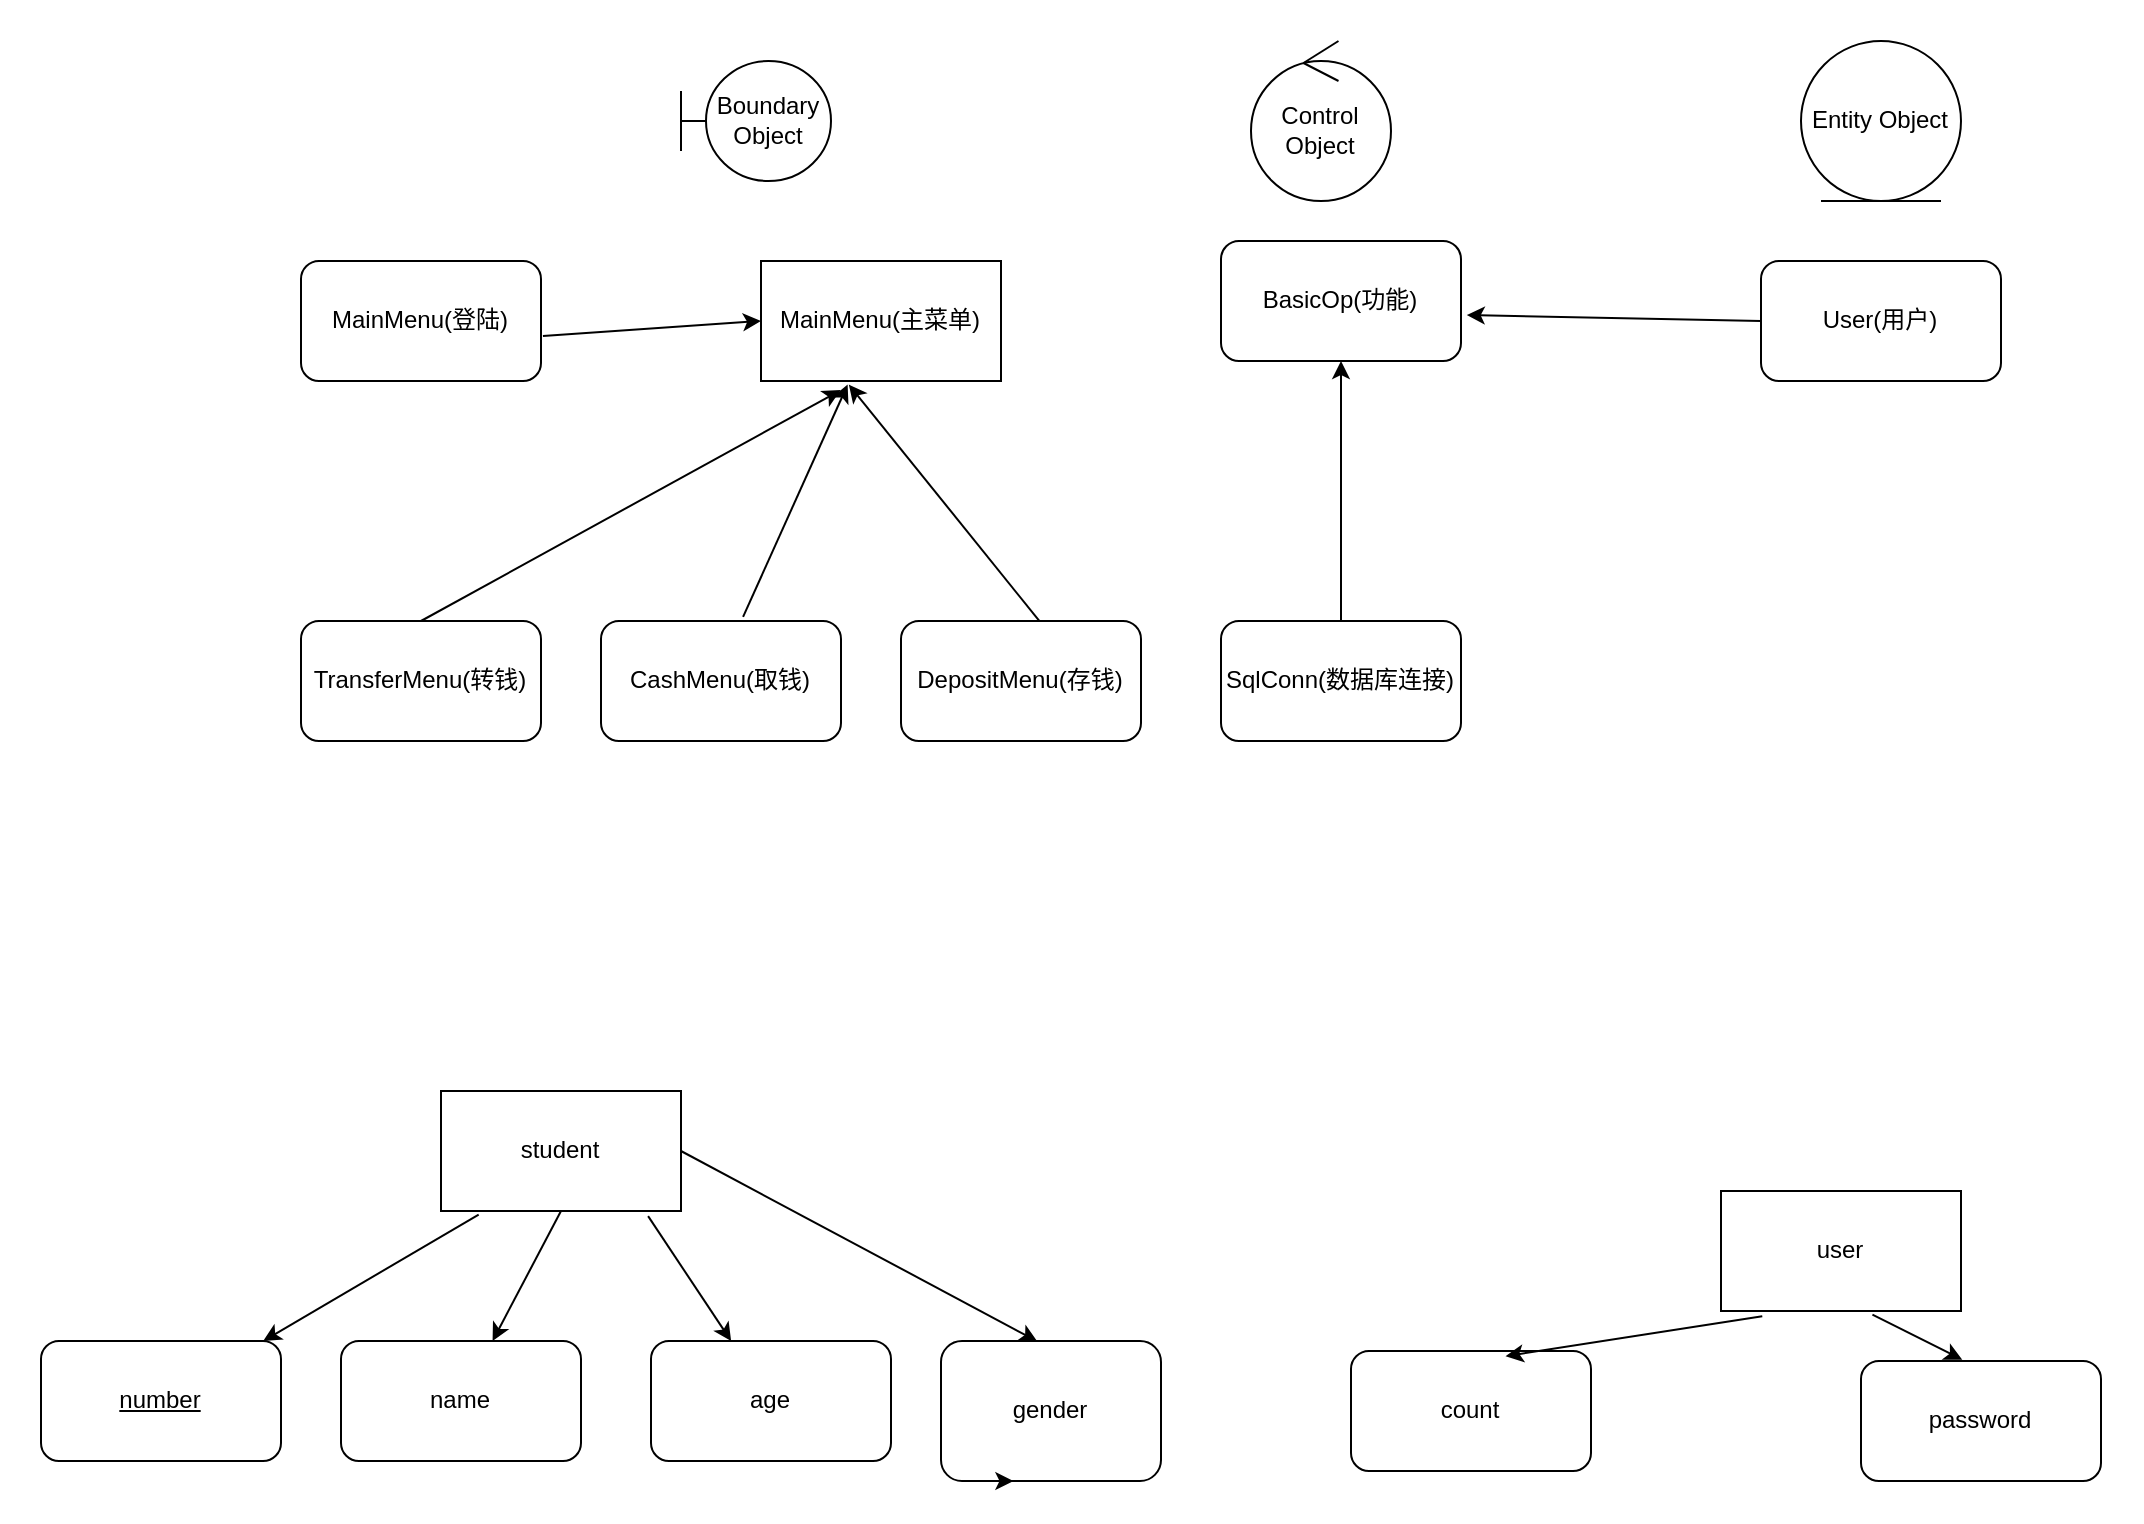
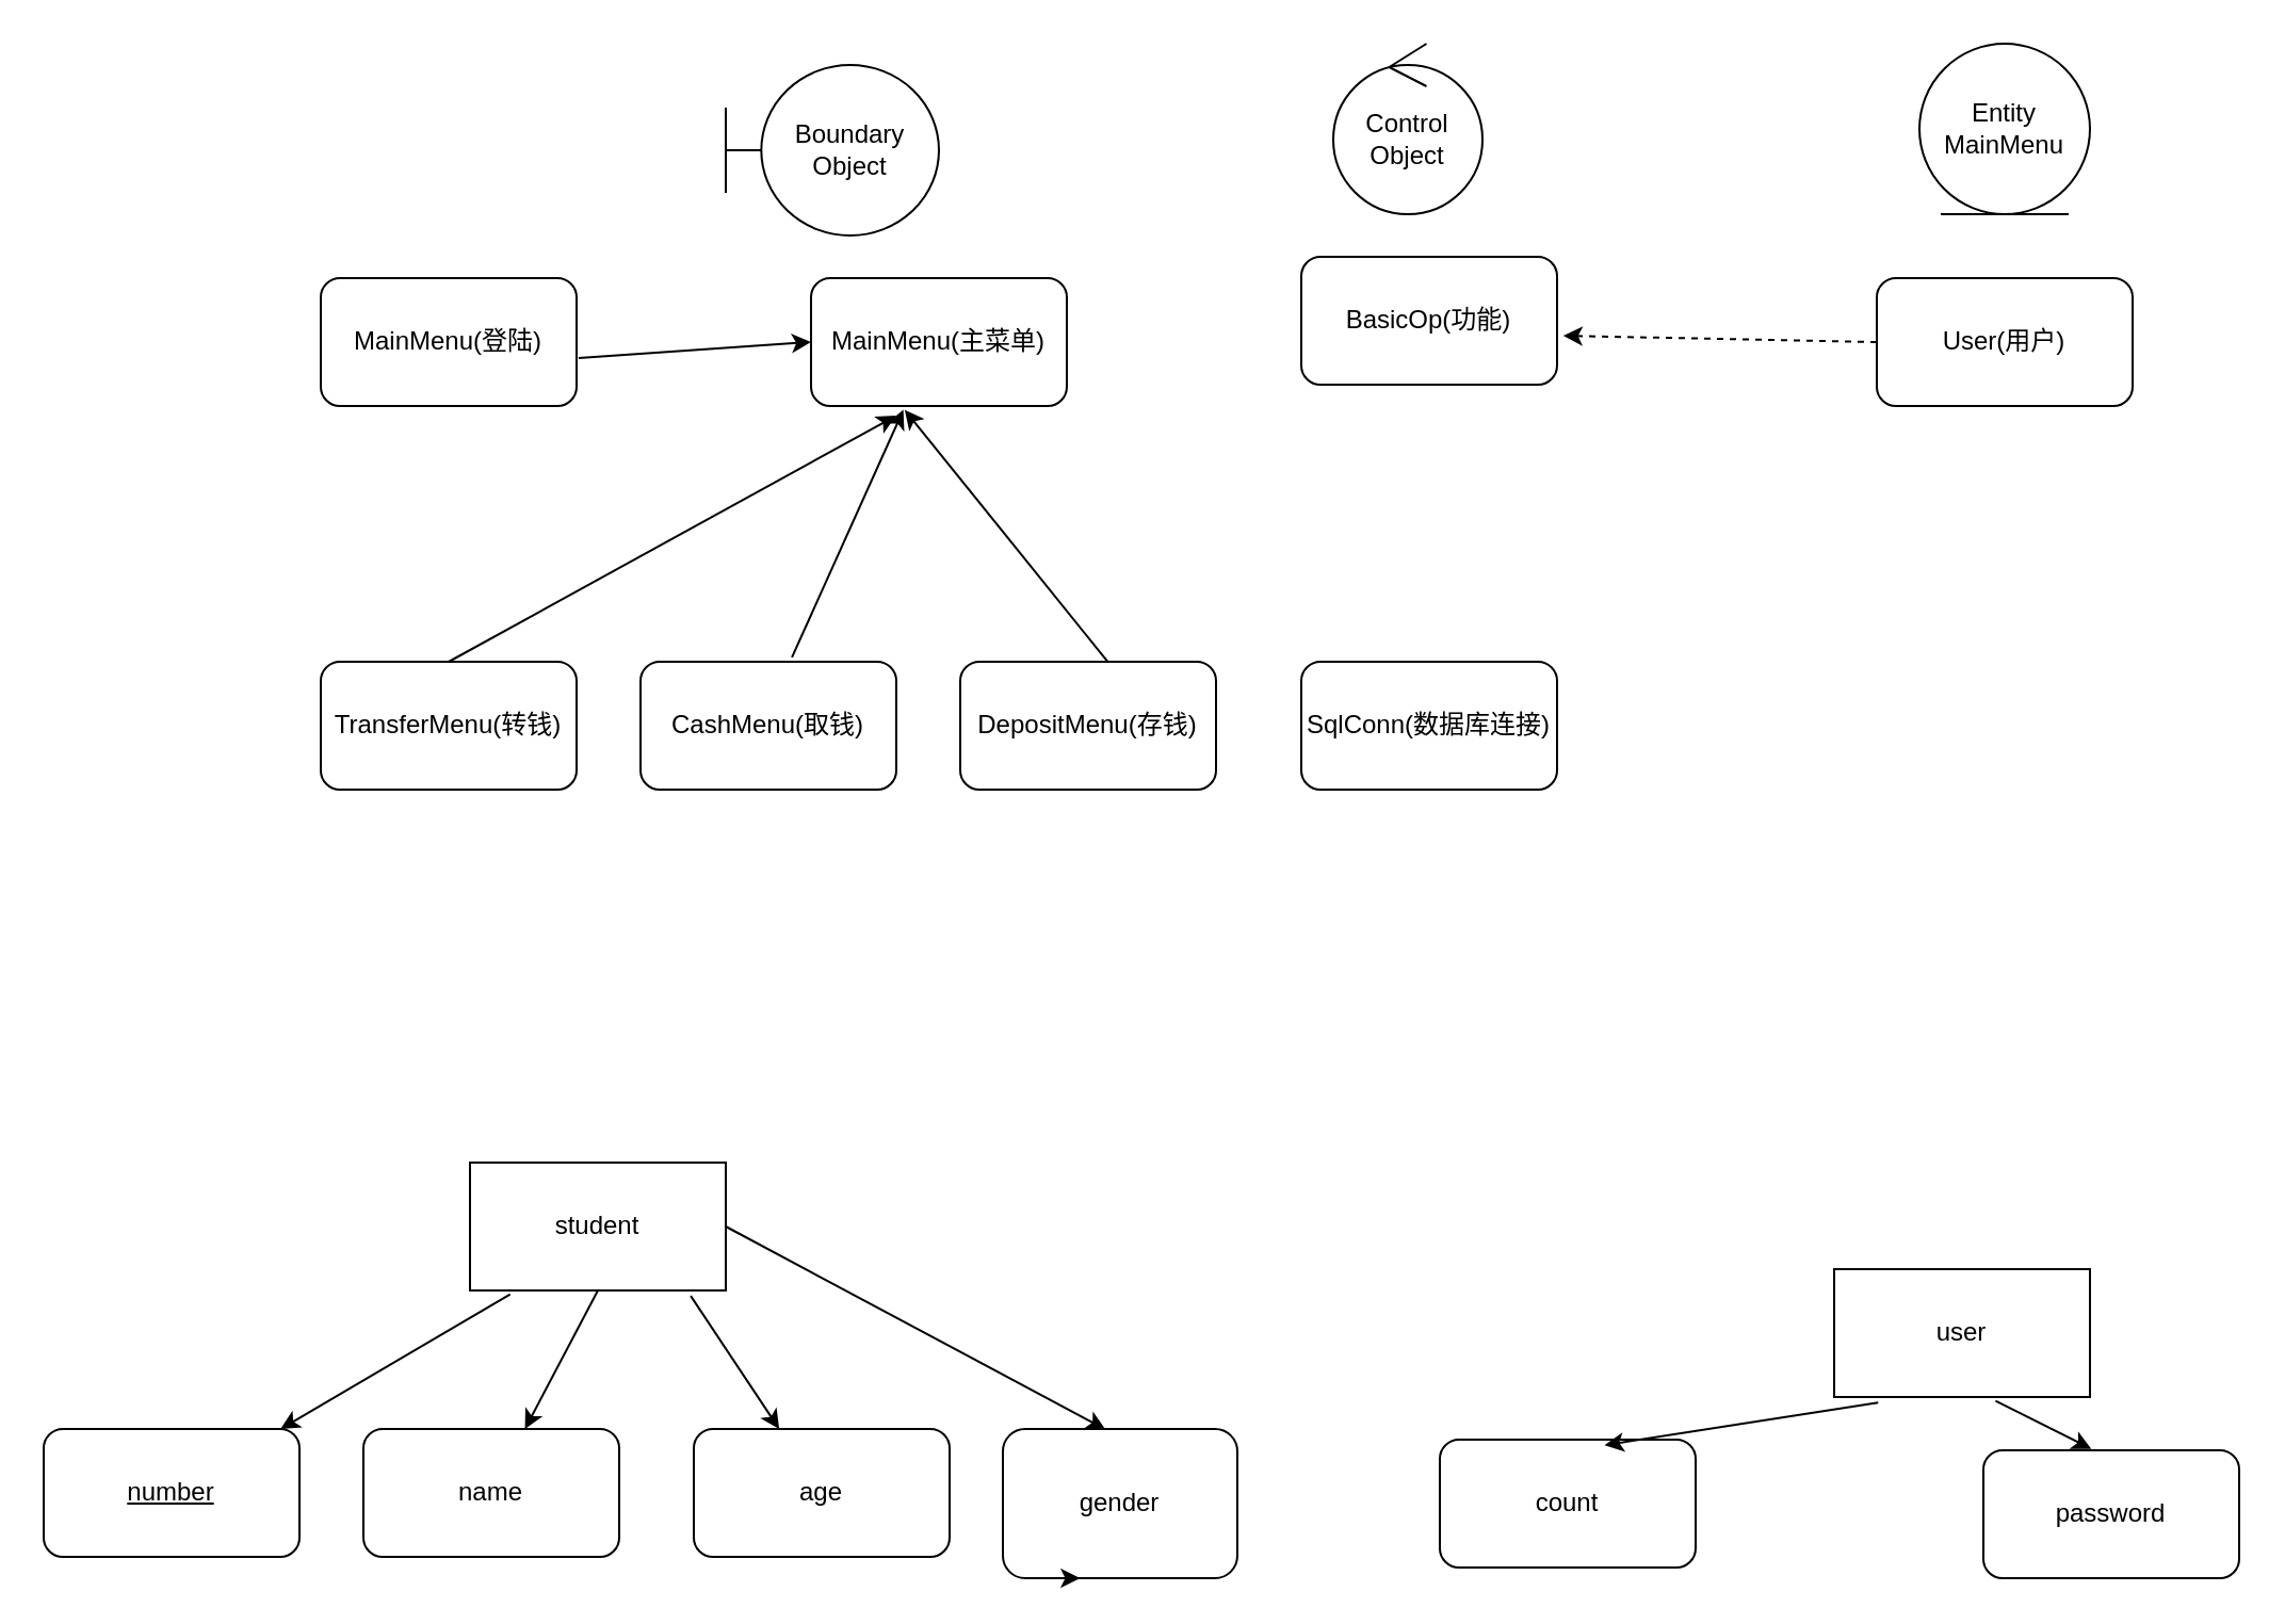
- <mxCell id="2" value="Boundary Object" style="shape=umlBoundary;whiteSpace=wrap;html=1;" parent="1" vertex="1"><mxGeometry x="340" y="30" width="75" height="60" as="geometry" /></mxCell>
+ <mxCell id="2" value="Boundary Object" style="shape=umlBoundary;whiteSpace=wrap;html=1;" parent="1" vertex="1"><mxGeometry x="340" y="30" width="100" height="80" as="geometry" /></mxCell>
- <mxCell id="3" value="Entity Object" style="ellipse;shape=umlEntity;whiteSpace=wrap;html=1;" parent="1" vertex="1"><mxGeometry x="900" y="20" width="80" height="80" as="geometry" /></mxCell>
+ <mxCell id="3" value="Entity MainMenu" style="ellipse;shape=umlEntity;whiteSpace=wrap;html=1;" parent="1" vertex="1"><mxGeometry x="900" y="20" width="80" height="80" as="geometry" /></mxCell>
- <mxCell id="33" value="" style="endArrow=classic;html=1;rounded=0;entryX=1.024;entryY=0.617;entryDx=0;entryDy=0;entryPerimeter=0;exitX=0;exitY=0.5;exitDx=0;exitDy=0;" edge="1" parent="1" source="6" target="7"><mxGeometry width="50" height="50" relative="1" as="geometry"><mxPoint x="780" y="220" as="sourcePoint" /><mxPoint x="830" y="170" as="targetPoint" /></mxGeometry></mxCell>
+ <mxCell id="33" value="" style="endArrow=classic;html=1;rounded=0;entryX=1.024;entryY=0.617;entryDx=0;entryDy=0;entryPerimeter=0;exitX=0;exitY=0.5;exitDx=0;exitDy=0;dashed=1;" edge="1" parent="1" source="6" target="7"><mxGeometry width="50" height="50" relative="1" as="geometry"><mxPoint x="780" y="220" as="sourcePoint" /><mxPoint x="830" y="170" as="targetPoint" /></mxGeometry></mxCell>
- <mxCell id="8" value="MainMenu(主菜单)" style="whiteSpace=wrap;html=1;rounded=0;" parent="1" vertex="1"><mxGeometry x="380" y="130" width="120" height="60" as="geometry" /></mxCell>
+ <mxCell id="8" value="MainMenu(主菜单)" style="rounded=1;whiteSpace=wrap;html=1;" parent="1" vertex="1"><mxGeometry x="380" y="130" width="120" height="60" as="geometry" /></mxCell>
- <mxCell id="32" value="" style="endArrow=classic;html=1;rounded=0;exitX=0.5;exitY=0;exitDx=0;exitDy=0;entryX=0.5;entryY=1;entryDx=0;entryDy=0;" edge="1" parent="1" source="5" target="7"><mxGeometry width="50" height="50" relative="1" as="geometry"><mxPoint x="670" y="270" as="sourcePoint" /><mxPoint x="720" y="220" as="targetPoint" /></mxGeometry></mxCell>
